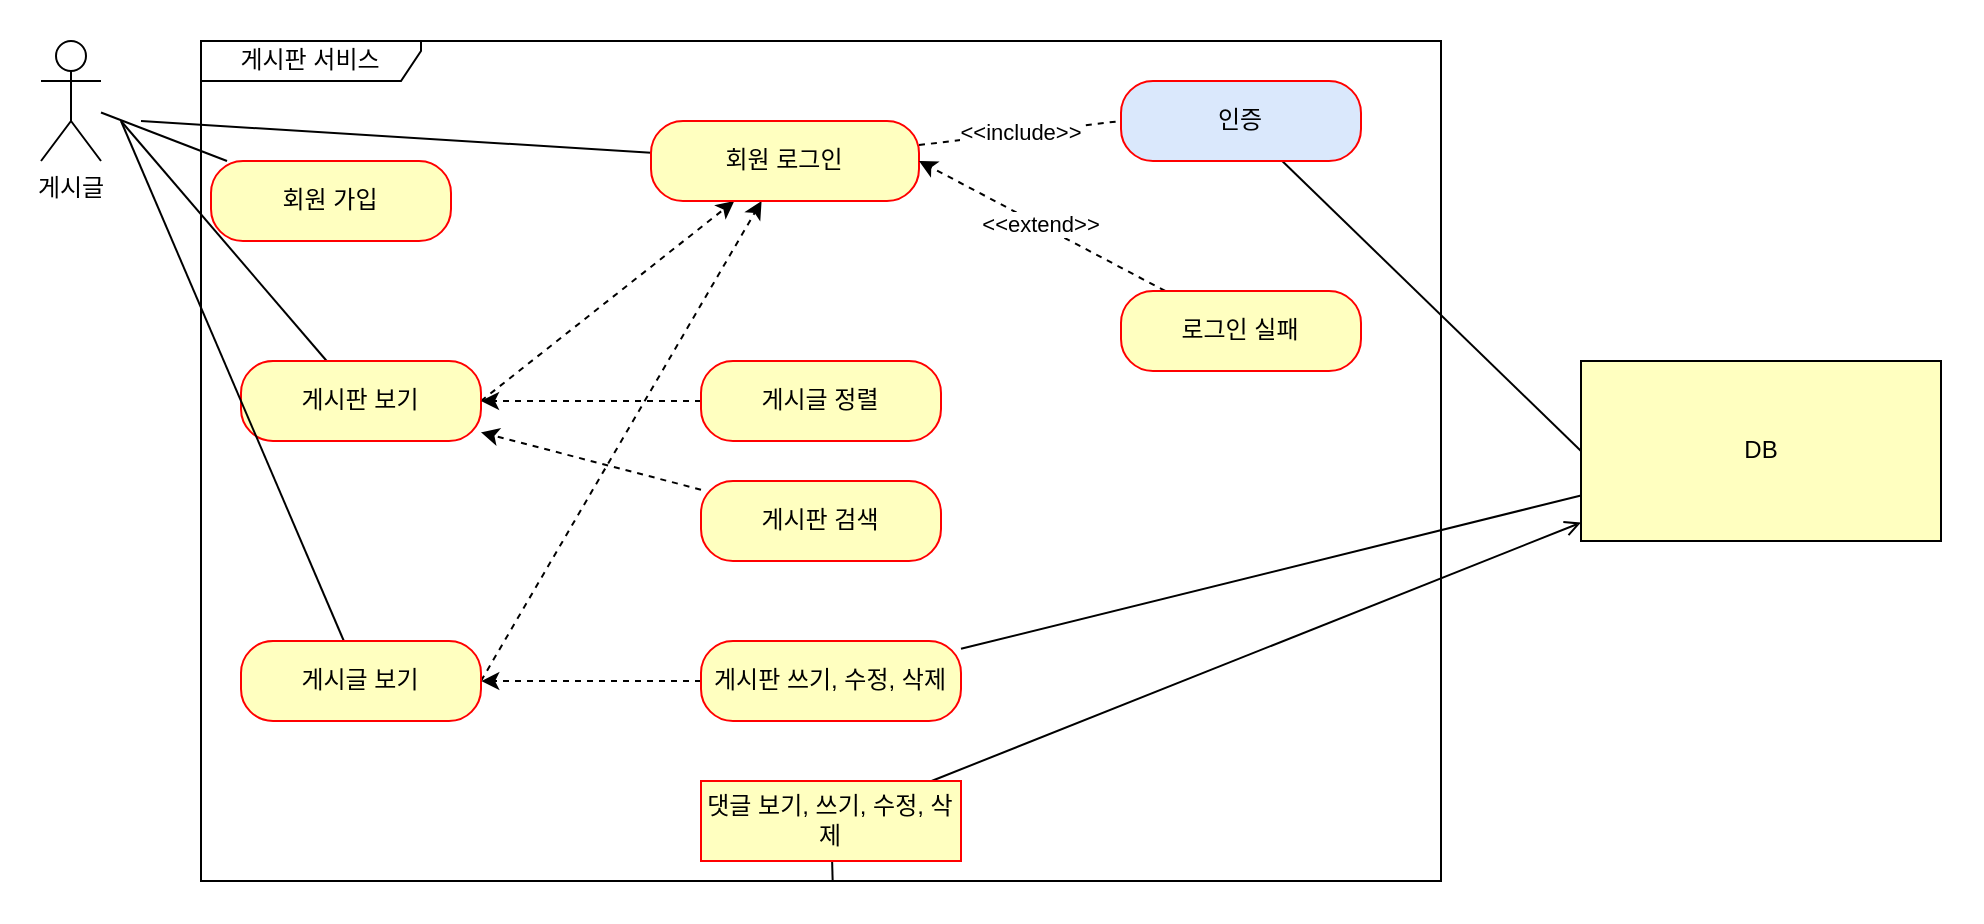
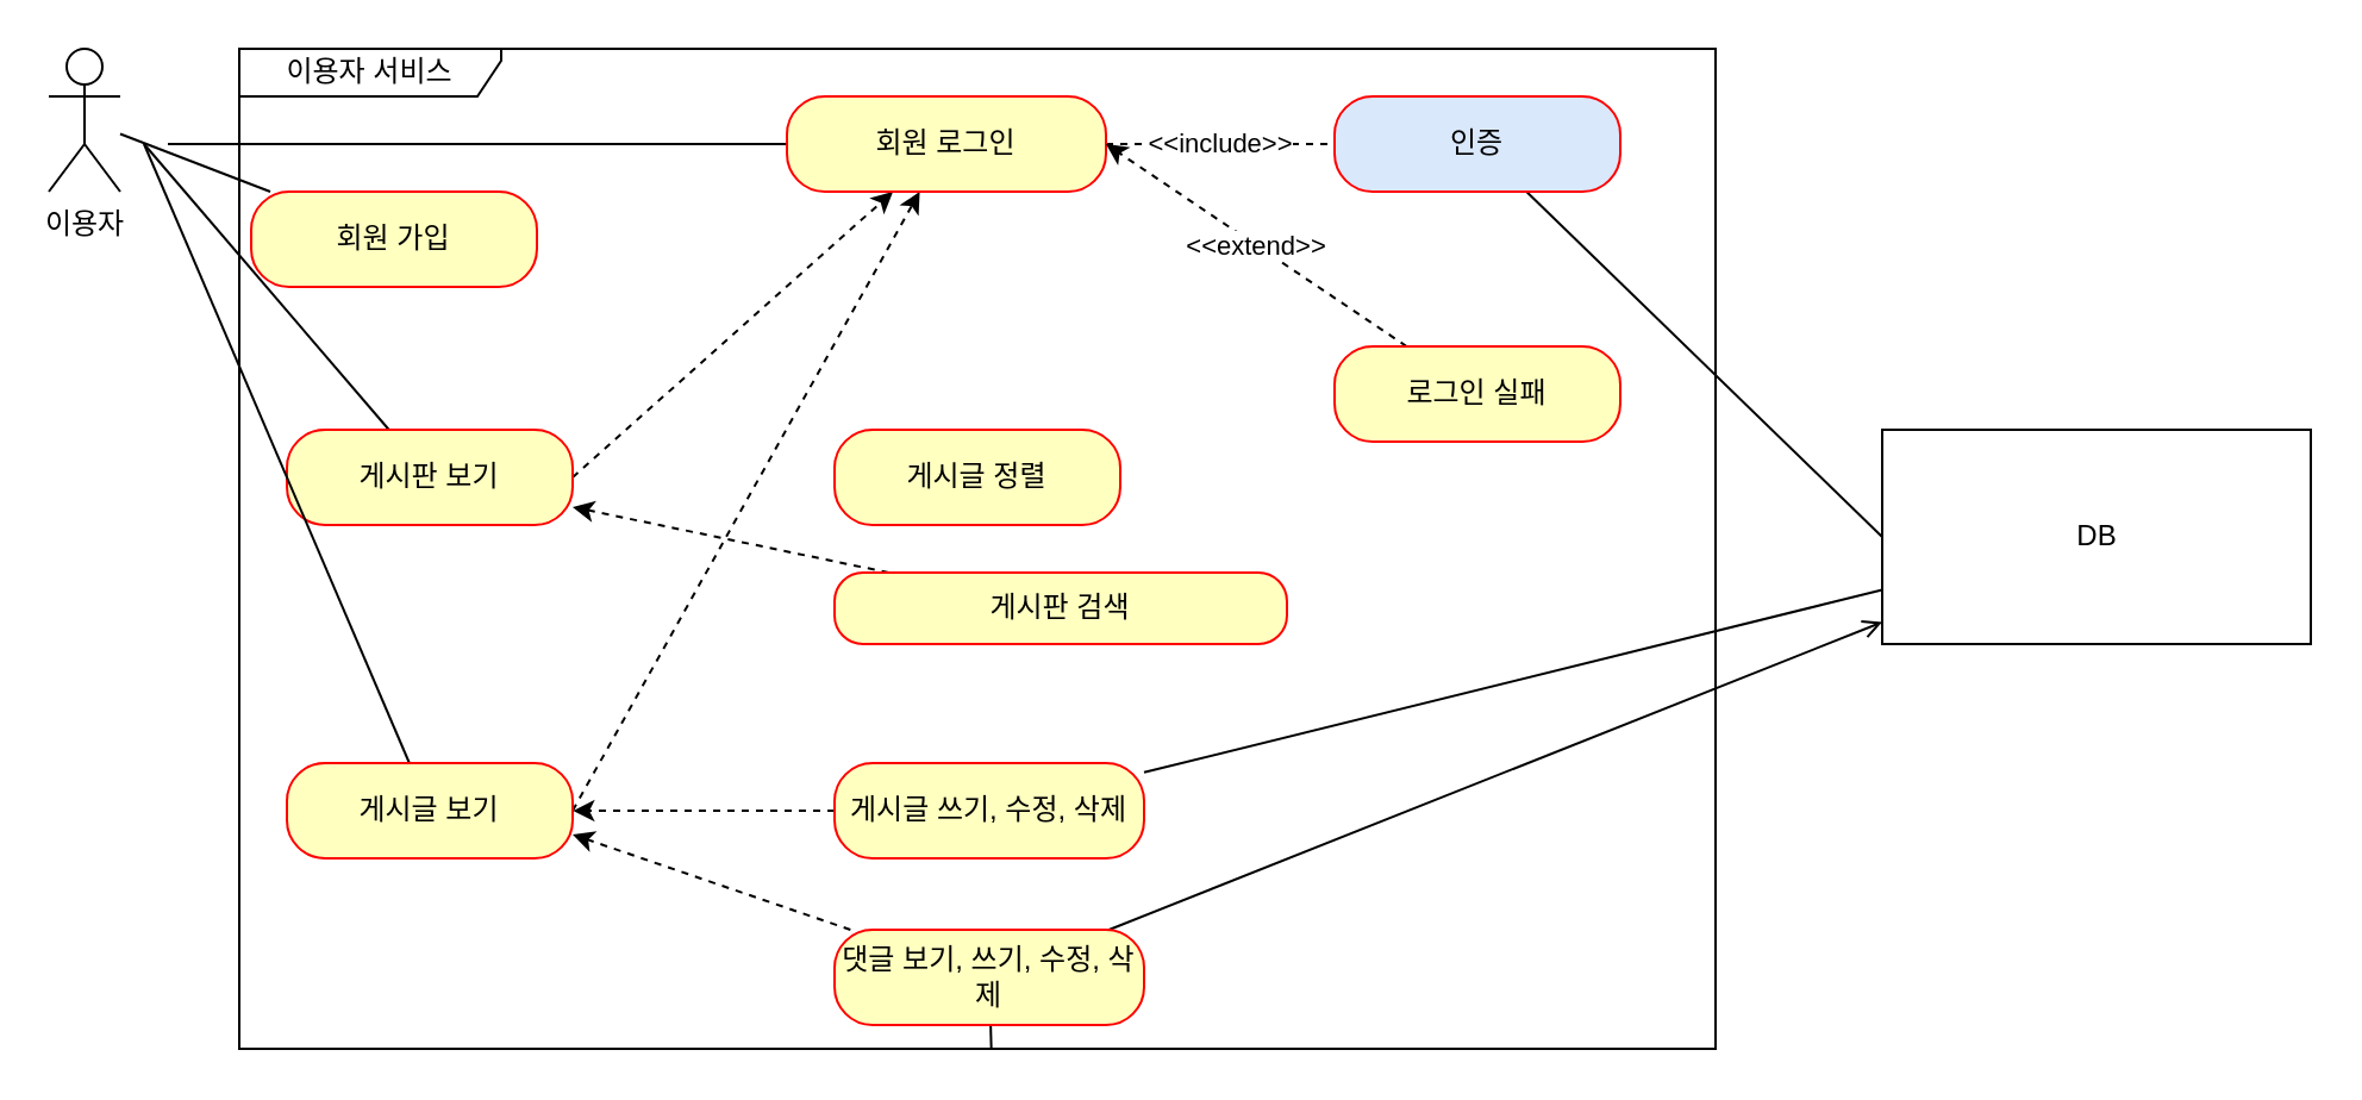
- <mxCell id="3" value="게시판 서비스" style="shape=umlFrame;whiteSpace=wrap;html=1;width=110;height=20;" parent="1" vertex="1"><mxGeometry x="100" y="20" width="620" height="420" as="geometry" /></mxCell>
+ <mxCell id="3" value="이용자 서비스" style="shape=umlFrame;whiteSpace=wrap;html=1;width=110;height=20;" parent="1" vertex="1"><mxGeometry x="100" y="20" width="620" height="420" as="geometry" /></mxCell>
- <mxCell id="14" value="회원 로그인" style="rounded=1;whiteSpace=wrap;html=1;arcSize=40;fontColor=#000000;fillColor=#ffffc0;strokeColor=#ff0000;" parent="1" vertex="1"><mxGeometry x="325" y="60" width="134" height="40" as="geometry" /></mxCell>
+ <mxCell id="14" value="회원 로그인" style="rounded=1;whiteSpace=wrap;html=1;arcSize=40;fontColor=#000000;fillColor=#ffffc0;strokeColor=#ff0000;" parent="1" vertex="1"><mxGeometry x="330" y="40" width="134" height="40" as="geometry" /></mxCell>
- <mxCell id="2" value="게시글" style="shape=umlActor;verticalLabelPosition=bottom;verticalAlign=top;html=1;outlineConnect=0;" parent="1" vertex="1"><mxGeometry x="20" y="20" width="30" height="60" as="geometry" /></mxCell>
+ <mxCell id="2" value="이용자" style="shape=umlActor;verticalLabelPosition=bottom;verticalAlign=top;html=1;outlineConnect=0;" parent="1" vertex="1"><mxGeometry x="20" y="20" width="30" height="60" as="geometry" /></mxCell>
- <mxCell id="19" style="edgeStyle=none;rounded=0;orthogonalLoop=1;jettySize=auto;html=1;entryX=1;entryY=0.5;entryDx=0;entryDy=0;dashed=1;endArrow=classic;endFill=1;" parent="1" source="20" target="8" edge="1"><mxGeometry relative="1" as="geometry" /></mxCell>
- <mxCell id="30" value="DB" style="html=1;dropTarget=0;fillColor=#ffffc0;" vertex="1" parent="1"><mxGeometry x="790" y="180" width="180" height="90" as="geometry" /></mxCell>
+ <mxCell id="30" value="DB" style="html=1;dropTarget=0;" vertex="1" parent="1"><mxGeometry x="790" y="180" width="180" height="90" as="geometry" /></mxCell>
- <mxCell id="22" value="게시판 검색" style="rounded=1;whiteSpace=wrap;html=1;arcSize=40;fontColor=#000000;fillColor=#ffffc0;strokeColor=#ff0000;" parent="1" vertex="1"><mxGeometry x="350" y="240" width="120" height="40" as="geometry" /></mxCell>
+ <mxCell id="22" value="게시판 검색" style="rounded=1;whiteSpace=wrap;html=1;arcSize=40;fontColor=#000000;fillColor=#ffffc0;strokeColor=#ff0000;" parent="1" vertex="1"><mxGeometry x="350" y="240" width="190" height="30" as="geometry" /></mxCell>
- <mxCell id="25" value="게시판 쓰기, 수정, 삭제" style="rounded=1;whiteSpace=wrap;html=1;arcSize=40;fontColor=#000000;fillColor=#ffffc0;strokeColor=#ff0000;" parent="1" vertex="1"><mxGeometry x="350" y="320" width="130" height="40" as="geometry" /></mxCell>
+ <mxCell id="25" value="게시글 쓰기, 수정, 삭제" style="rounded=1;whiteSpace=wrap;html=1;arcSize=40;fontColor=#000000;fillColor=#ffffc0;strokeColor=#ff0000;" parent="1" vertex="1"><mxGeometry x="350" y="320" width="130" height="40" as="geometry" /></mxCell>
+ <mxCell id="26" style="edgeStyle=none;rounded=0;orthogonalLoop=1;jettySize=auto;html=1;entryX=1;entryY=0.75;entryDx=0;entryDy=0;dashed=1;endArrow=classic;endFill=1;" parent="1" source="29" target="11" edge="1"><mxGeometry relative="1" as="geometry" /></mxCell>
- <mxCell id="29" value="댓글 보기, 쓰기, 수정, 삭제" style="whiteSpace=wrap;html=1;arcSize=40;fontColor=#000000;fillColor=#ffffc0;strokeColor=#ff0000;rounded=0;" parent="1" vertex="1"><mxGeometry x="350" y="390" width="130" height="40" as="geometry" /></mxCell>
+ <mxCell id="29" value="댓글 보기, 쓰기, 수정, 삭제" style="rounded=1;whiteSpace=wrap;html=1;arcSize=40;fontColor=#000000;fillColor=#ffffc0;strokeColor=#ff0000;" parent="1" vertex="1"><mxGeometry x="350" y="390" width="130" height="40" as="geometry" /></mxCell>
